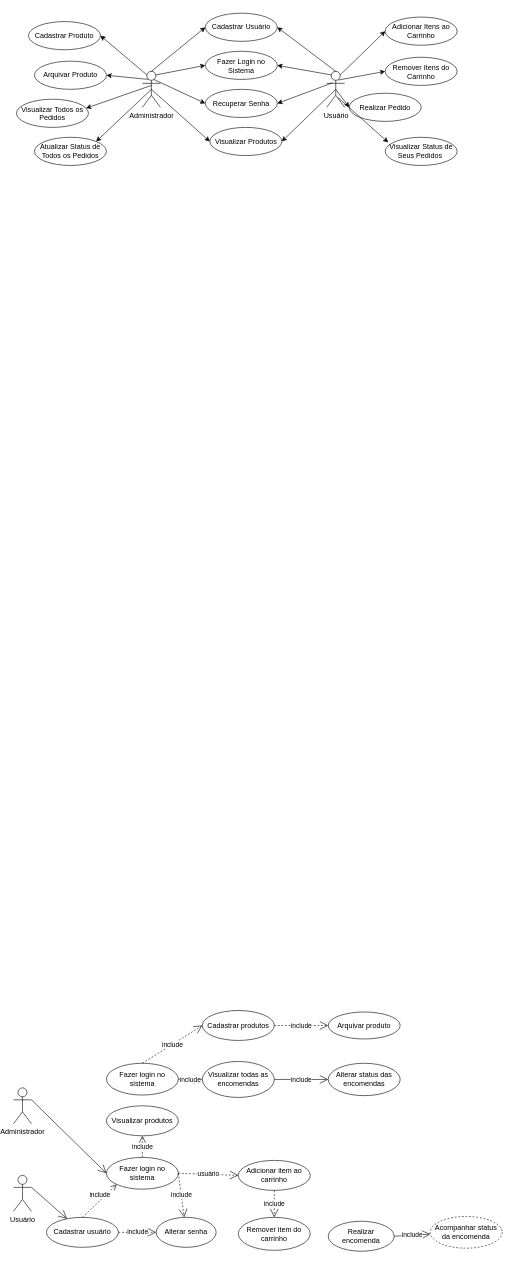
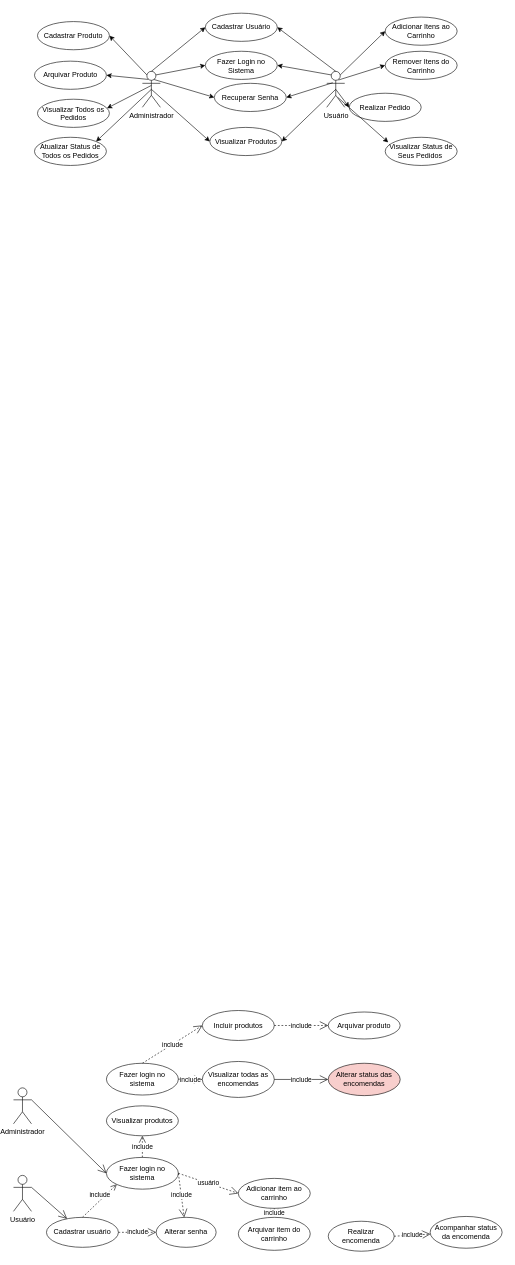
- <mxCell id="50" value="Cadastrar Produto&lt;br&gt;" style="ellipse;whiteSpace=wrap;html=1;" vertex="1" parent="1"><mxGeometry x="45" y="34.5" width="120" height="47" as="geometry" /></mxCell>
+ <mxCell id="50" value="Cadastrar Produto&lt;br&gt;" style="ellipse;whiteSpace=wrap;html=1;" vertex="1" parent="1"><mxGeometry x="60" y="34.5" width="120" height="47" as="geometry" /></mxCell>
- <mxCell id="46" value="Remover Itens do Carrinho&lt;br&gt;" style="ellipse;whiteSpace=wrap;html=1;" parent="1" vertex="1"><mxGeometry x="640" y="94" width="120" height="47" as="geometry" /></mxCell>
+ <mxCell id="46" value="Remover Itens do Carrinho&lt;br&gt;" style="ellipse;whiteSpace=wrap;html=1;" parent="1" vertex="1"><mxGeometry x="640" y="84" width="120" height="47" as="geometry" /></mxCell>
- <mxCell id="36" value="Recuperar Senha&lt;br&gt;" style="ellipse;whiteSpace=wrap;html=1;" parent="1" vertex="1"><mxGeometry x="340" y="147.5" width="120" height="47" as="geometry" /></mxCell>
+ <mxCell id="36" value="Recuperar Senha&lt;br&gt;" style="ellipse;whiteSpace=wrap;html=1;" parent="1" vertex="1"><mxGeometry x="355" y="137.5" width="120" height="47" as="geometry" /></mxCell>
- <mxCell id="58" value="Visualizar Todos os Pedidos&lt;br&gt;" style="ellipse;whiteSpace=wrap;html=1;" vertex="1" parent="1"><mxGeometry x="25" y="164" width="120" height="47" as="geometry" /></mxCell>
+ <mxCell id="58" value="Visualizar Todos os Pedidos&lt;br&gt;" style="ellipse;whiteSpace=wrap;html=1;" vertex="1" parent="1"><mxGeometry x="60" y="164" width="120" height="47" as="geometry" /></mxCell>
- <mxCell id="9" value="Cadastrar produtos&lt;br&gt;" style="ellipse;whiteSpace=wrap;html=1;" parent="1" vertex="1"><mxGeometry x="335" y="1684" width="120" height="50" as="geometry" /></mxCell>
+ <mxCell id="9" value="Incluir produtos&lt;br&gt;" style="ellipse;whiteSpace=wrap;html=1;" parent="1" vertex="1"><mxGeometry x="335" y="1684" width="120" height="50" as="geometry" /></mxCell>
- <mxCell id="23" value="&lt;span&gt;Alterar status das encomendas&lt;/span&gt;" style="ellipse;whiteSpace=wrap;html=1;" parent="1" vertex="1"><mxGeometry x="545" y="1772" width="120" height="54" as="geometry" /></mxCell>
+ <mxCell id="23" value="&lt;span&gt;Alterar status das encomendas&lt;/span&gt;" style="ellipse;whiteSpace=wrap;html=1;fillColor=#f8cecc;" parent="1" vertex="1"><mxGeometry x="545" y="1772" width="120" height="54" as="geometry" /></mxCell>
- <mxCell id="7" value="Adicionar item&amp;nbsp;ao carrinho&lt;br&gt;" style="ellipse;whiteSpace=wrap;html=1;" parent="1" vertex="1"><mxGeometry x="395" y="1934" width="120" height="50" as="geometry" /></mxCell>
+ <mxCell id="7" value="Adicionar item&amp;nbsp;ao carrinho&lt;br&gt;" style="ellipse;whiteSpace=wrap;html=1;" parent="1" vertex="1"><mxGeometry x="395" y="1964" width="120" height="50" as="geometry" /></mxCell>
- <mxCell id="16" value="Acompanhar status da encomenda" style="ellipse;whiteSpace=wrap;html=1;dashed=1;" parent="1" vertex="1"><mxGeometry x="715" y="2027.5" width="120" height="53" as="geometry" /></mxCell>
+ <mxCell id="16" value="Acompanhar status da encomenda" style="ellipse;whiteSpace=wrap;html=1;" parent="1" vertex="1"><mxGeometry x="715" y="2027.5" width="120" height="53" as="geometry" /></mxCell>
- <mxCell id="14" value="Remover item do carrinho" style="ellipse;whiteSpace=wrap;html=1;" parent="1" vertex="1"><mxGeometry x="395" y="2029" width="120" height="55" as="geometry" /></mxCell>
+ <mxCell id="14" value="Arquivar item do carrinho" style="ellipse;whiteSpace=wrap;html=1;" parent="1" vertex="1"><mxGeometry x="395" y="2029" width="120" height="55" as="geometry" /></mxCell>
- <mxCell id="15" value="include&lt;br&gt;" style="endArrow=open;endSize=12;dashed=0;html=1;exitX=1;exitY=0.5;exitDx=0;exitDy=0;" parent="1" source="8" target="16" edge="1"><mxGeometry width="160" relative="1" as="geometry"><mxPoint x="415" y="2044" as="sourcePoint" /><mxPoint x="665" y="2034" as="targetPoint" /></mxGeometry></mxCell>
+ <mxCell id="15" value="include&lt;br&gt;" style="endArrow=open;endSize=12;dashed=1;html=1;exitX=1;exitY=0.5;exitDx=0;exitDy=0;" parent="1" source="8" target="16" edge="1"><mxGeometry width="160" relative="1" as="geometry"><mxPoint x="415" y="2044" as="sourcePoint" /><mxPoint x="665" y="2034" as="targetPoint" /></mxGeometry></mxCell>
